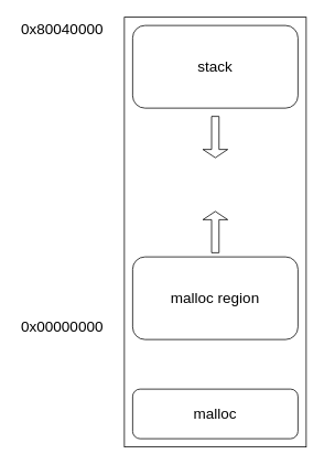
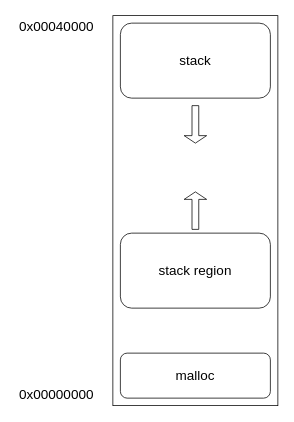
- <mxCell id="7" value="0x80040000" style="text;html=1;strokeColor=none;fillColor=none;align=center;verticalAlign=middle;whiteSpace=wrap;rounded=0;fontSize=18;" parent="1" vertex="1"><mxGeometry x="20" y="20" width="110" height="30" as="geometry" /></mxCell>
+ <mxCell id="7" value="0x00040000" style="text;html=1;strokeColor=none;fillColor=none;align=center;verticalAlign=middle;whiteSpace=wrap;rounded=0;fontSize=18;" parent="1" vertex="1"><mxGeometry x="20" y="20" width="110" height="30" as="geometry" /></mxCell>
- <mxCell id="5" value="malloc region" style="rounded=1;whiteSpace=wrap;html=1;fontSize=18;" parent="1" vertex="1"><mxGeometry x="160" y="310" width="200" height="100" as="geometry" /></mxCell>
+ <mxCell id="5" value="stack region" style="rounded=1;whiteSpace=wrap;html=1;fontSize=18;" parent="1" vertex="1"><mxGeometry x="160" y="310" width="200" height="100" as="geometry" /></mxCell>
- <mxCell id="3" value="0x00000000" style="text;html=1;strokeColor=none;fillColor=none;align=center;verticalAlign=middle;whiteSpace=wrap;rounded=0;fontSize=18;" parent="1" vertex="1"><mxGeometry x="20" y="380" width="110" height="30" as="geometry" /></mxCell>
+ <mxCell id="3" value="0x00000000" style="text;html=1;strokeColor=none;fillColor=none;align=center;verticalAlign=middle;whiteSpace=wrap;rounded=0;fontSize=18;" parent="1" vertex="1"><mxGeometry x="20" y="510" width="110" height="30" as="geometry" /></mxCell>
